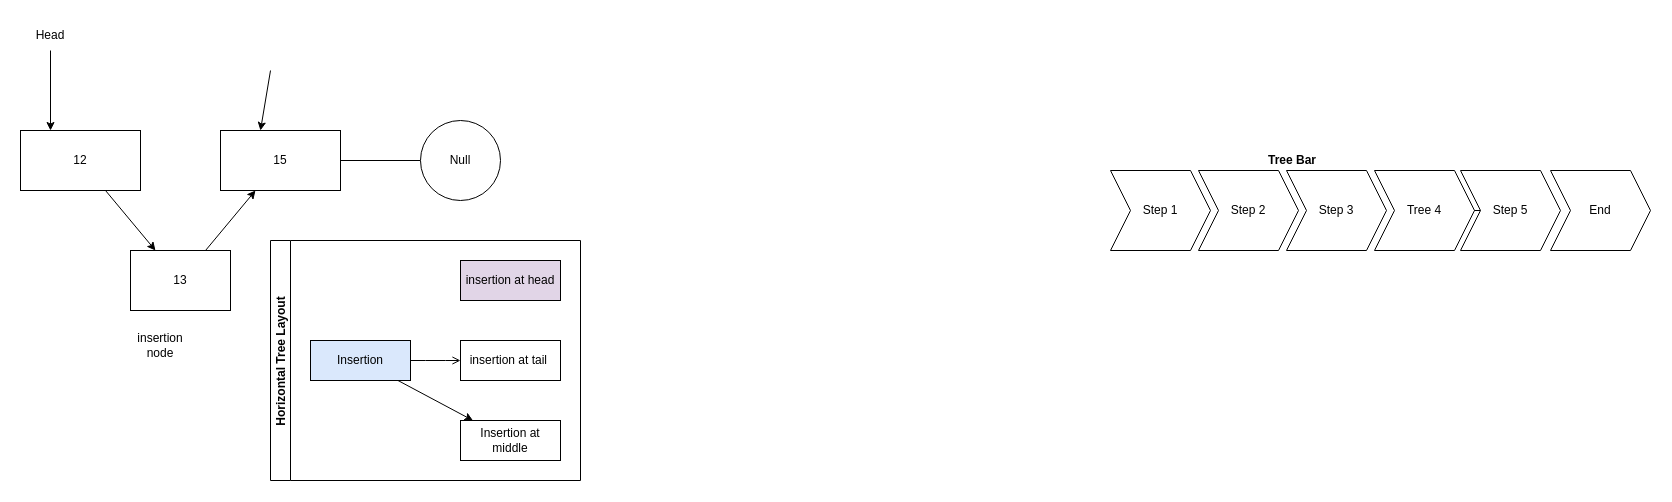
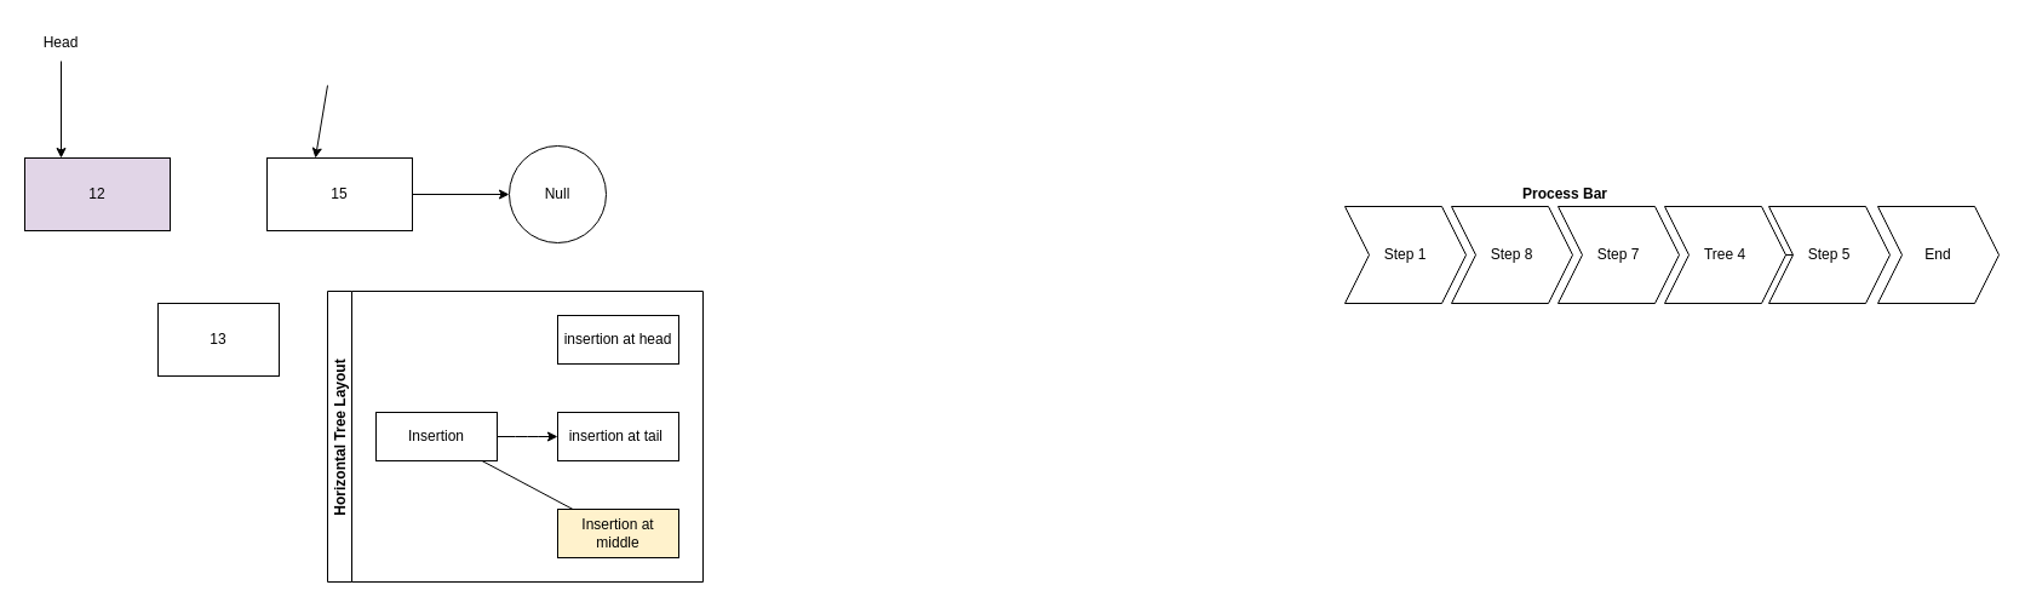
- <mxCell id="3" value="12" style="rounded=0;whiteSpace=wrap;html=1;" parent="1" vertex="1"><mxGeometry x="20" y="130" width="120" height="60" as="geometry" /></mxCell>
+ <mxCell id="3" value="12" style="rounded=0;whiteSpace=wrap;html=1;fillColor=#e1d5e7;" parent="1" vertex="1"><mxGeometry x="20" y="130" width="120" height="60" as="geometry" /></mxCell>
- <mxCell id="4" value="" style="edgeStyle=none;html=1;endArrow=none;" parent="1" source="5" target="6" edge="1"><mxGeometry relative="1" as="geometry" /></mxCell>
+ <mxCell id="4" value="" style="edgeStyle=none;html=1;" parent="1" source="5" target="6" edge="1"><mxGeometry relative="1" as="geometry" /></mxCell>
- <mxCell id="21" value="Tree Bar" style="swimlane;childLayout=stackLayout;horizontal=1;fillColor=none;horizontalStack=1;resizeParent=1;resizeParentMax=0;resizeLast=0;collapsible=0;strokeColor=none;stackBorder=10;stackSpacing=-12;resizable=1;align=center;points=[];whiteSpace=wrap;html=1;startSize=0;" parent="1" vertex="1"><mxGeometry x="1100" y="160" width="384" height="100" as="geometry" /></mxCell>
+ <mxCell id="21" value="Process Bar" style="swimlane;childLayout=stackLayout;horizontal=1;fillColor=none;horizontalStack=1;resizeParent=1;resizeParentMax=0;resizeLast=0;collapsible=0;strokeColor=none;stackBorder=10;stackSpacing=-12;resizable=1;align=center;points=[];whiteSpace=wrap;html=1;startSize=0;" parent="1" vertex="1"><mxGeometry x="1100" y="160" width="384" height="100" as="geometry" /></mxCell>
- <mxCell id="23" value="Step 2" style="shape=step;perimeter=stepPerimeter;fixedSize=1;points=[];whiteSpace=wrap;html=1;" parent="21" vertex="1"><mxGeometry x="98" y="10" width="100" height="80" as="geometry" /></mxCell>
+ <mxCell id="23" value="Step 8" style="shape=step;perimeter=stepPerimeter;fixedSize=1;points=[];whiteSpace=wrap;html=1;" parent="21" vertex="1"><mxGeometry x="98" y="10" width="100" height="80" as="geometry" /></mxCell>
- <mxCell id="24" value="Step 3" style="shape=step;perimeter=stepPerimeter;fixedSize=1;points=[];whiteSpace=wrap;html=1;" parent="21" vertex="1"><mxGeometry x="186" y="10" width="100" height="80" as="geometry" /></mxCell>
+ <mxCell id="24" value="Step 7" style="shape=step;perimeter=stepPerimeter;fixedSize=1;points=[];whiteSpace=wrap;html=1;" parent="21" vertex="1"><mxGeometry x="186" y="10" width="100" height="80" as="geometry" /></mxCell>
- <mxCell id="2" value="" style="edgeStyle=none;html=1;entryX=0.25;entryY=0;entryDx=0;entryDy=0;" parent="1" source="3" target="11" edge="1"><mxGeometry relative="1" as="geometry" /></mxCell>
- <mxCell id="10" value="" style="edgeStyle=none;html=1;" parent="1" source="11" target="5" edge="1"><mxGeometry relative="1" as="geometry" /></mxCell>
- <mxCell id="15" value="insertion at head" style="whiteSpace=wrap;html=1;fillColor=#e1d5e7;" parent="13" vertex="1"><mxGeometry x="190" y="20" width="100" height="40" as="geometry" /></mxCell>
+ <mxCell id="15" value="insertion at head" style="whiteSpace=wrap;html=1;" parent="13" vertex="1"><mxGeometry x="190" y="20" width="100" height="40" as="geometry" /></mxCell>
- <mxCell id="12" value="insertion node&lt;br&gt;" style="text;html=1;strokeColor=none;fillColor=none;align=center;verticalAlign=middle;whiteSpace=wrap;rounded=0;" parent="1" vertex="1"><mxGeometry x="130" y="330" width="60" height="30" as="geometry" /></mxCell>
- <mxCell id="14" value="Insertion" style="whiteSpace=wrap;html=1;fillColor=#dae8fc;" parent="13" vertex="1"><mxGeometry x="40" y="100" width="100" height="40" as="geometry" /></mxCell>
+ <mxCell id="14" value="Insertion" style="whiteSpace=wrap;html=1;" parent="13" vertex="1"><mxGeometry x="40" y="100" width="100" height="40" as="geometry" /></mxCell>
- <mxCell id="17" value="" style="edgeStyle=elbowEdgeStyle;elbow=vertical;html=1;rounded=1;curved=0;sourcePerimeterSpacing=0;targetPerimeterSpacing=0;startSize=6;endSize=6;endArrow=open;" parent="13" source="14" target="16" edge="1"><mxGeometry relative="1" as="geometry" /></mxCell>
+ <mxCell id="17" value="" style="edgeStyle=elbowEdgeStyle;elbow=vertical;html=1;rounded=1;curved=0;sourcePerimeterSpacing=0;targetPerimeterSpacing=0;startSize=6;endSize=6;" parent="13" source="14" target="16" edge="1"><mxGeometry relative="1" as="geometry" /></mxCell>
- <mxCell id="18" value="" style="edgeStyle=none;html=1;" parent="13" source="14" target="19" edge="1"><mxGeometry relative="1" as="geometry" /></mxCell>
+ <mxCell id="18" value="" style="edgeStyle=none;html=1;endArrow=none;" parent="13" source="14" target="19" edge="1"><mxGeometry relative="1" as="geometry" /></mxCell>
- <mxCell id="19" value="Insertion at middle" style="whiteSpace=wrap;html=1;" parent="13" vertex="1"><mxGeometry x="190" y="180" width="100" height="40" as="geometry" /></mxCell>
+ <mxCell id="19" value="Insertion at middle" style="whiteSpace=wrap;html=1;fillColor=#fff2cc;" parent="13" vertex="1"><mxGeometry x="190" y="180" width="100" height="40" as="geometry" /></mxCell>
